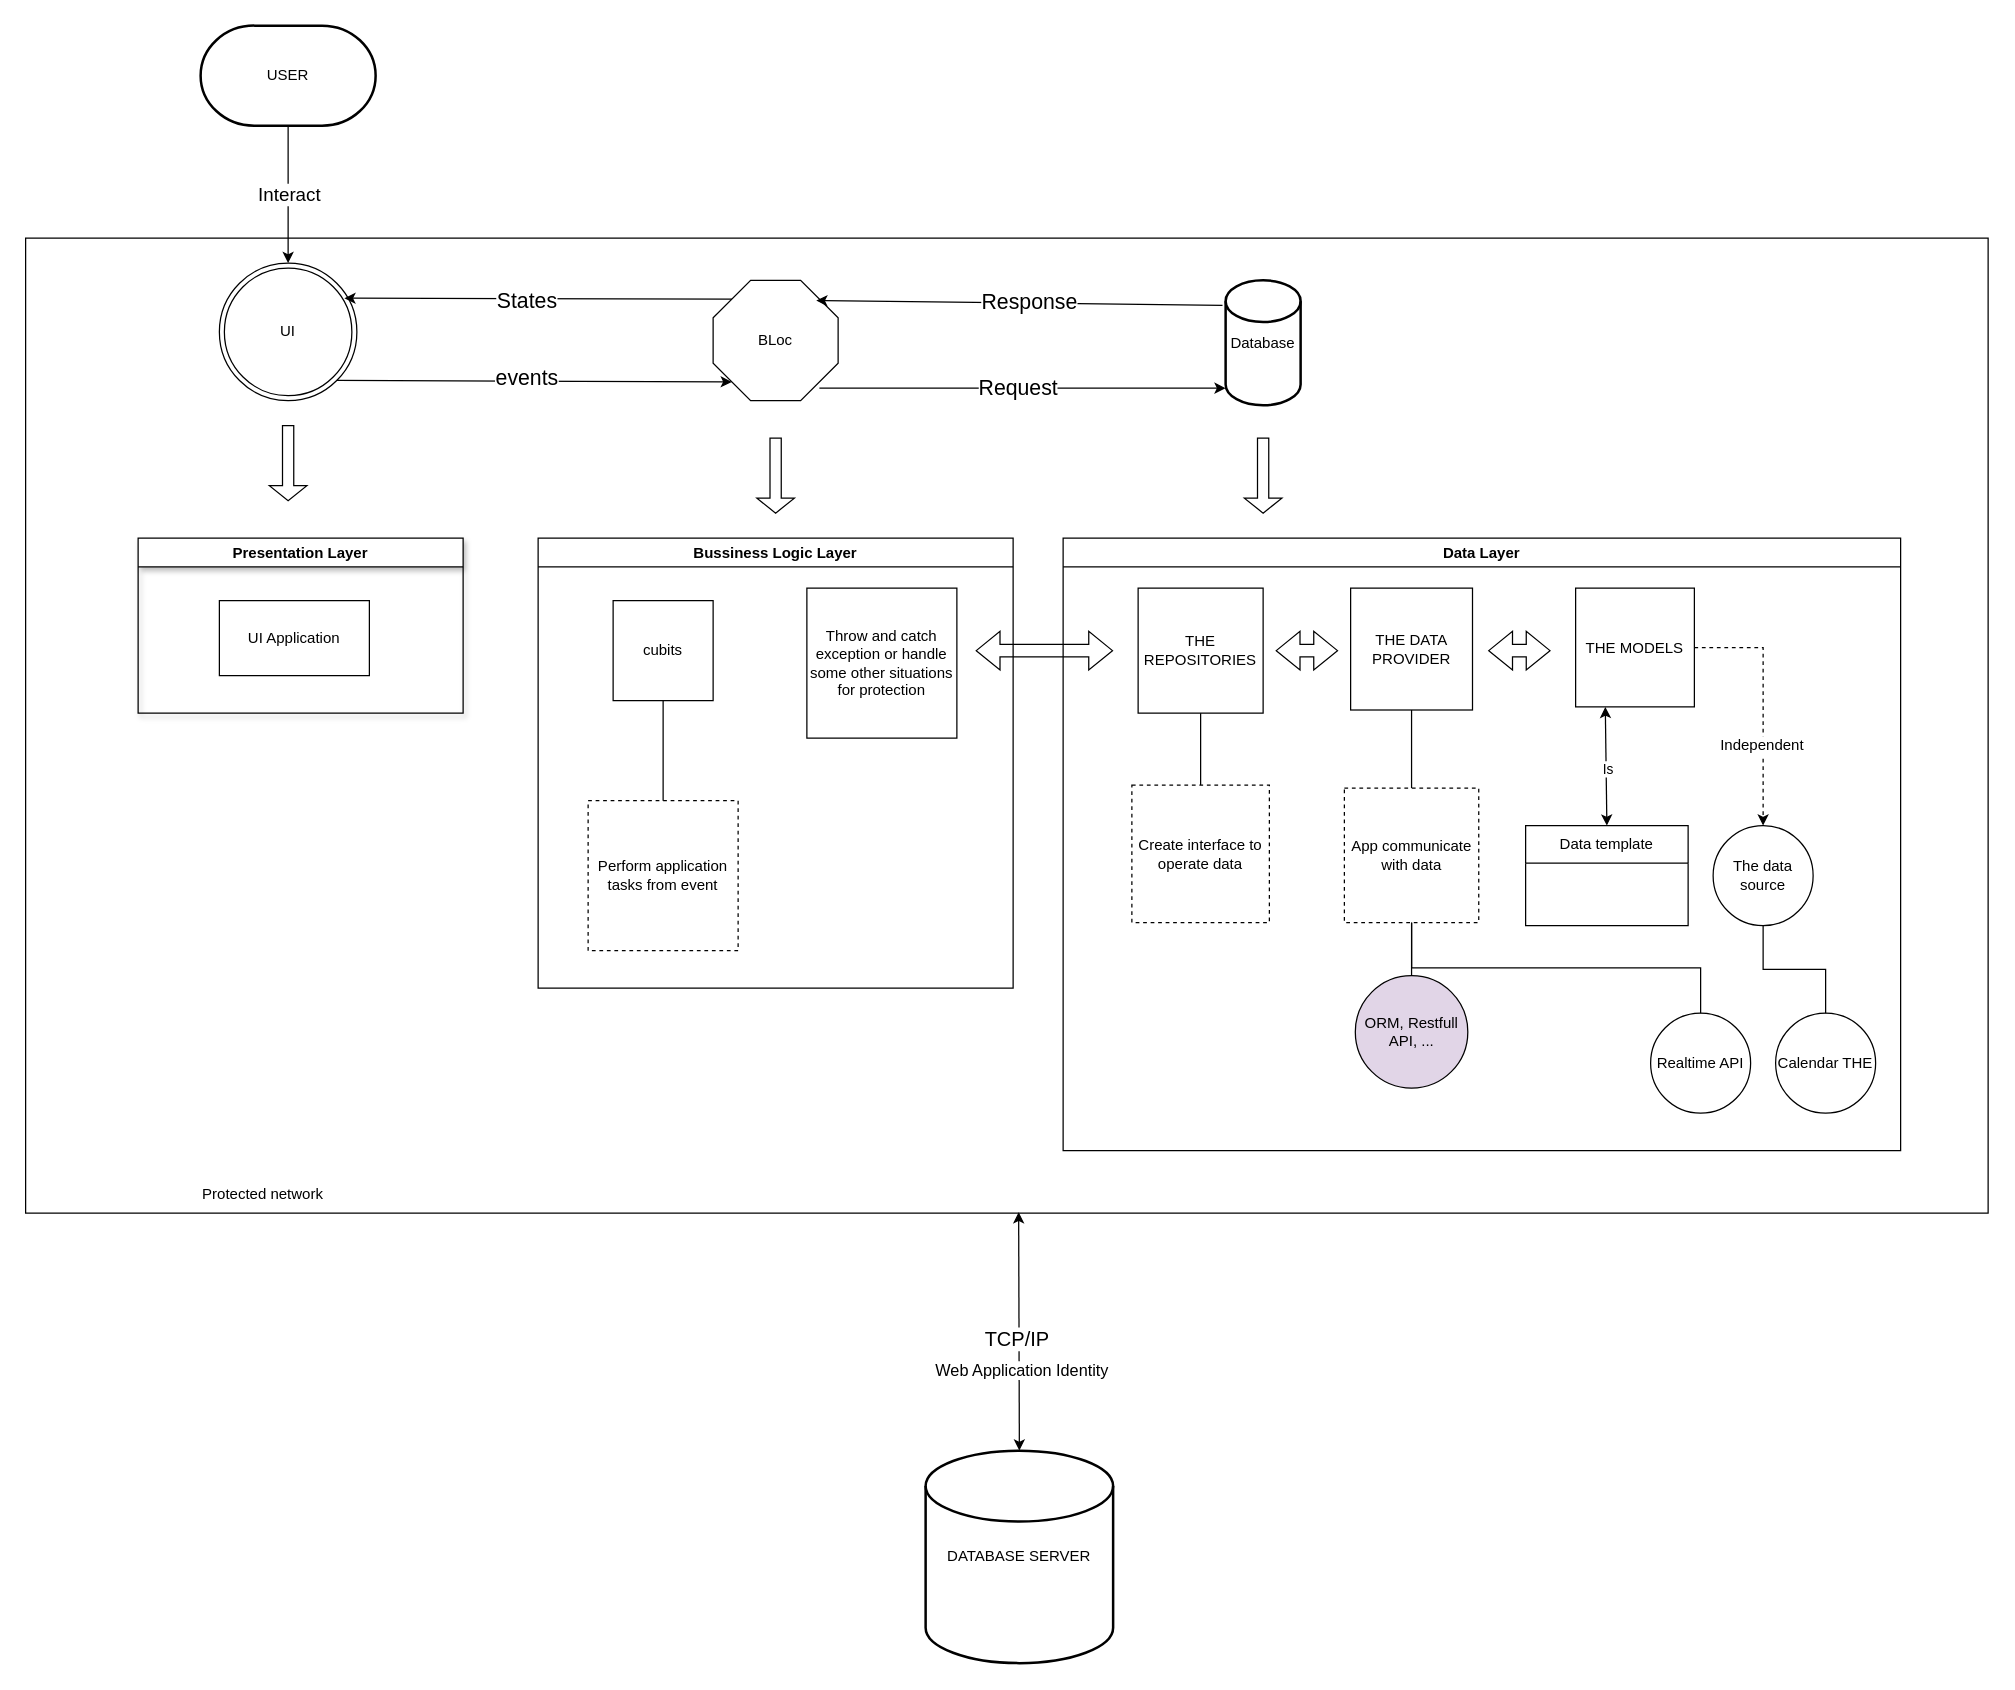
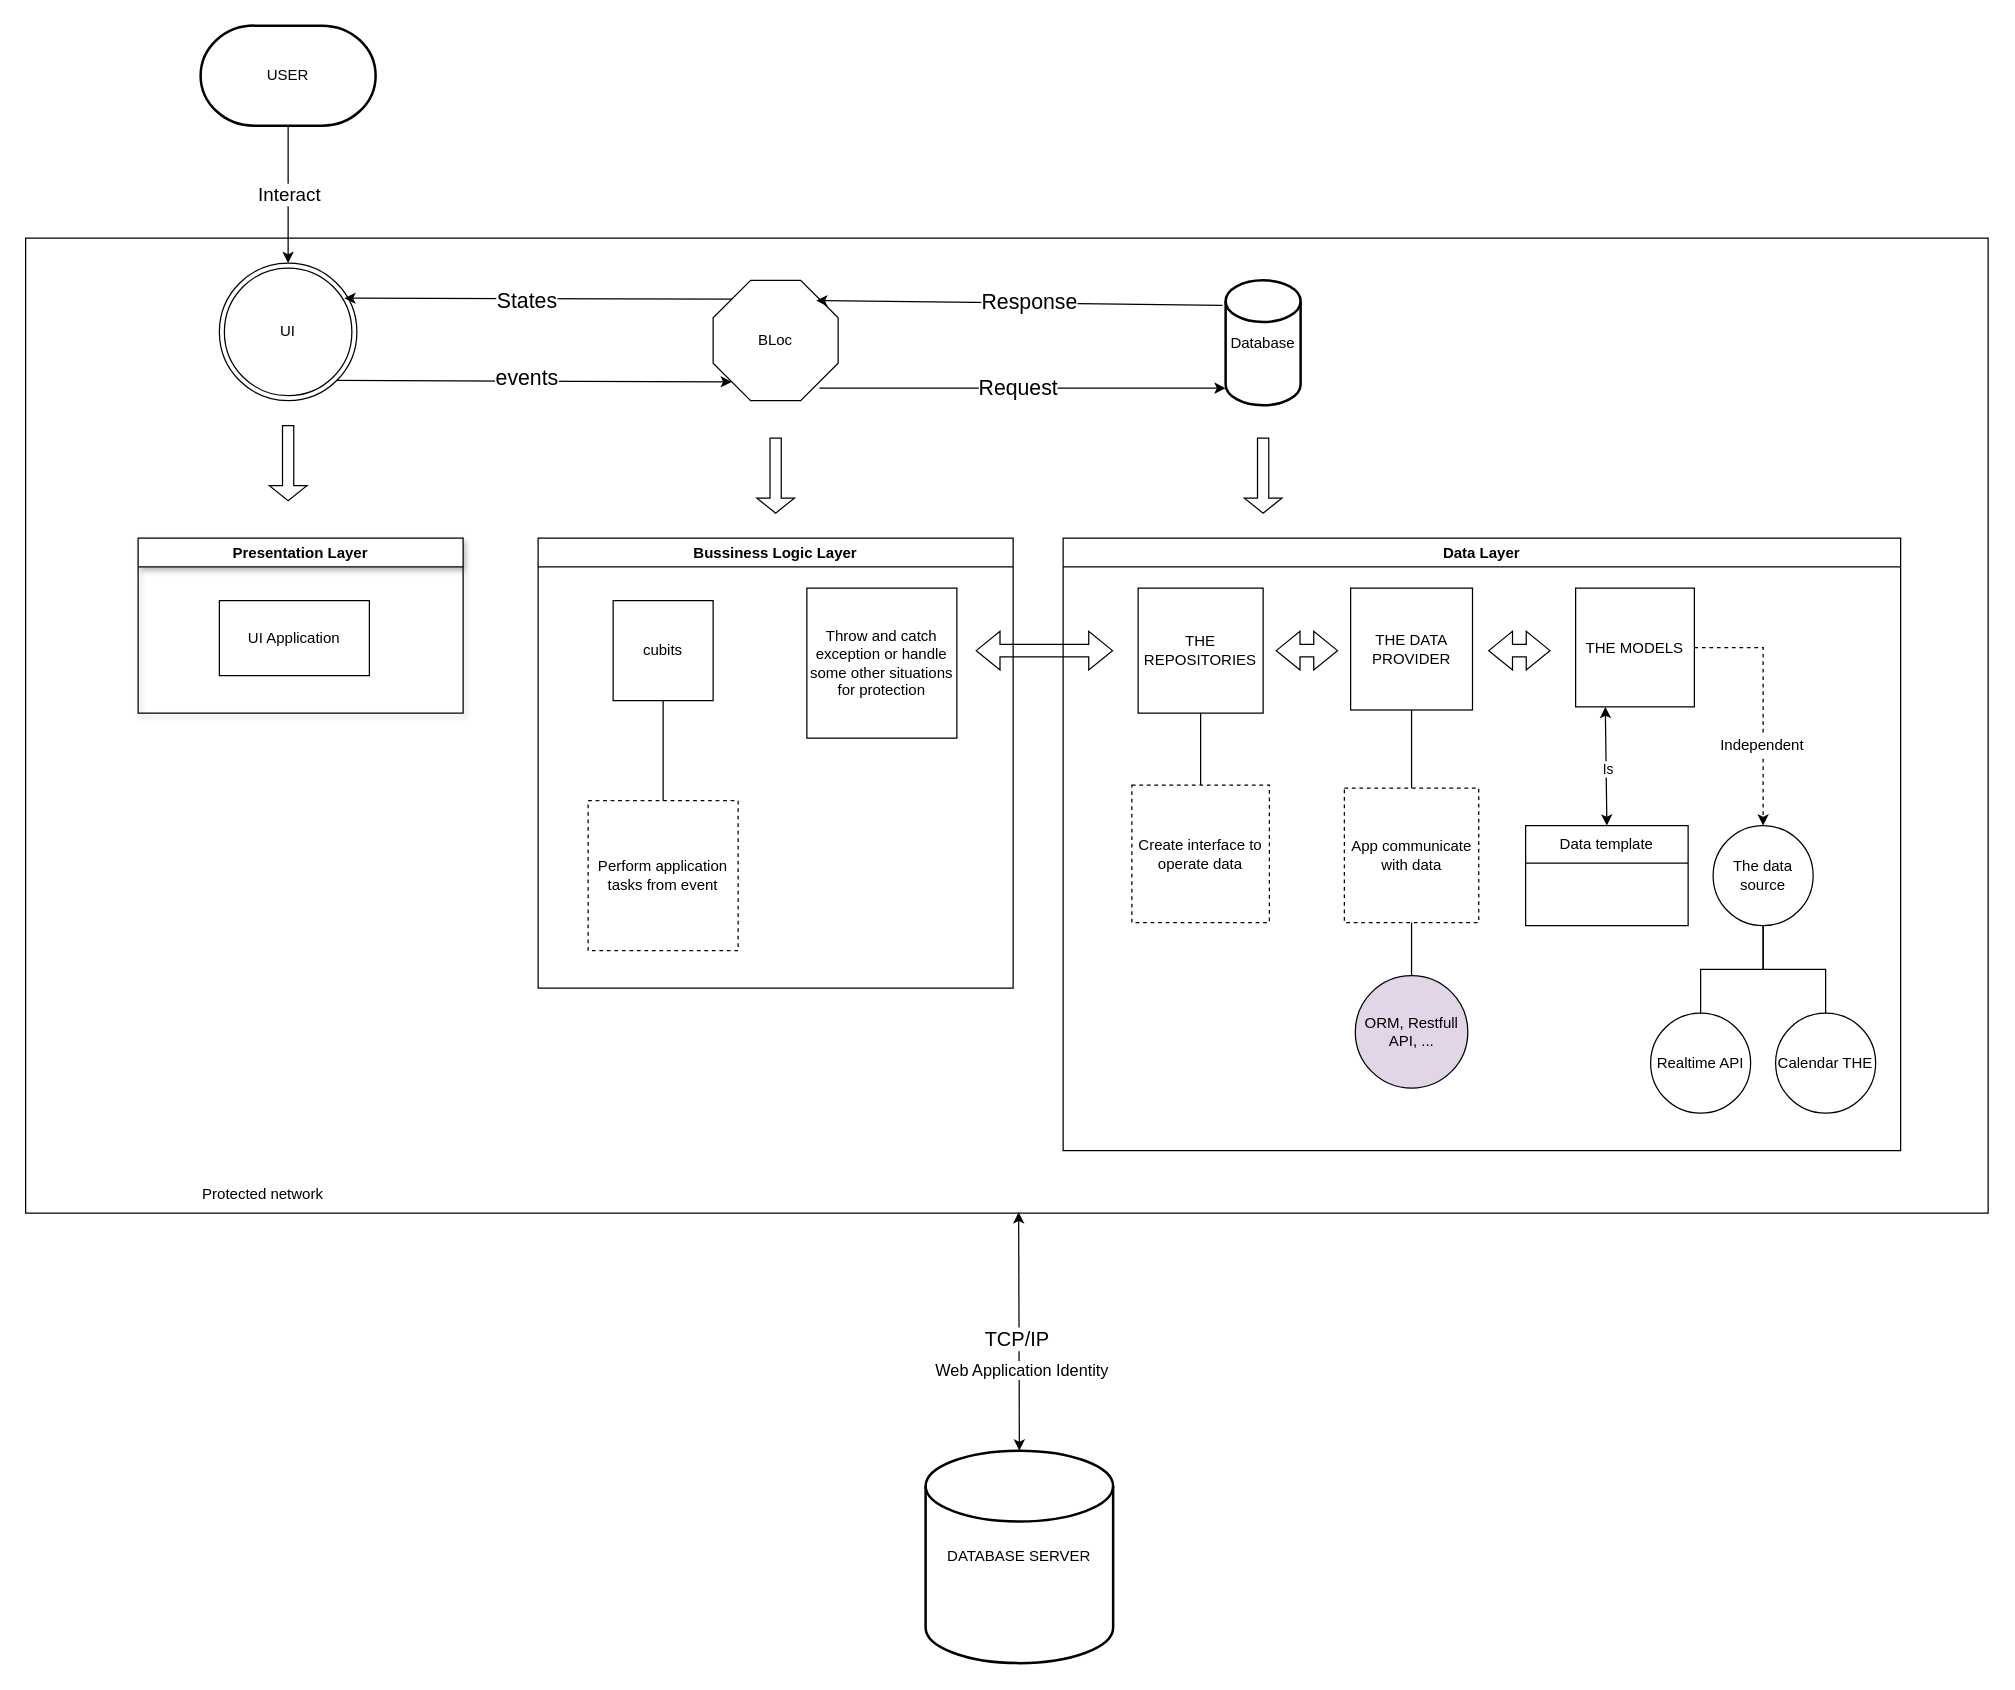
- <mxCell id="34" value="" style="endArrow=none;html=1;rounded=0;exitX=0.5;exitY=0;exitDx=0;exitDy=0;edgeStyle=orthogonalEdgeStyle;" parent="25" source="33" target="38" edge="1"><mxGeometry width="50" height="50" relative="1" as="geometry"><mxPoint x="470" y="370" as="sourcePoint" /><mxPoint x="520" y="320" as="targetPoint" /></mxGeometry></mxCell>
+ <mxCell id="34" value="" style="endArrow=none;html=1;rounded=0;entryX=0.5;entryY=1;entryDx=0;entryDy=0;exitX=0.5;exitY=0;exitDx=0;exitDy=0;edgeStyle=orthogonalEdgeStyle;" parent="25" source="33" target="27" edge="1"><mxGeometry width="50" height="50" relative="1" as="geometry"><mxPoint x="470" y="370" as="sourcePoint" /><mxPoint x="520" y="320" as="targetPoint" /></mxGeometry></mxCell>
